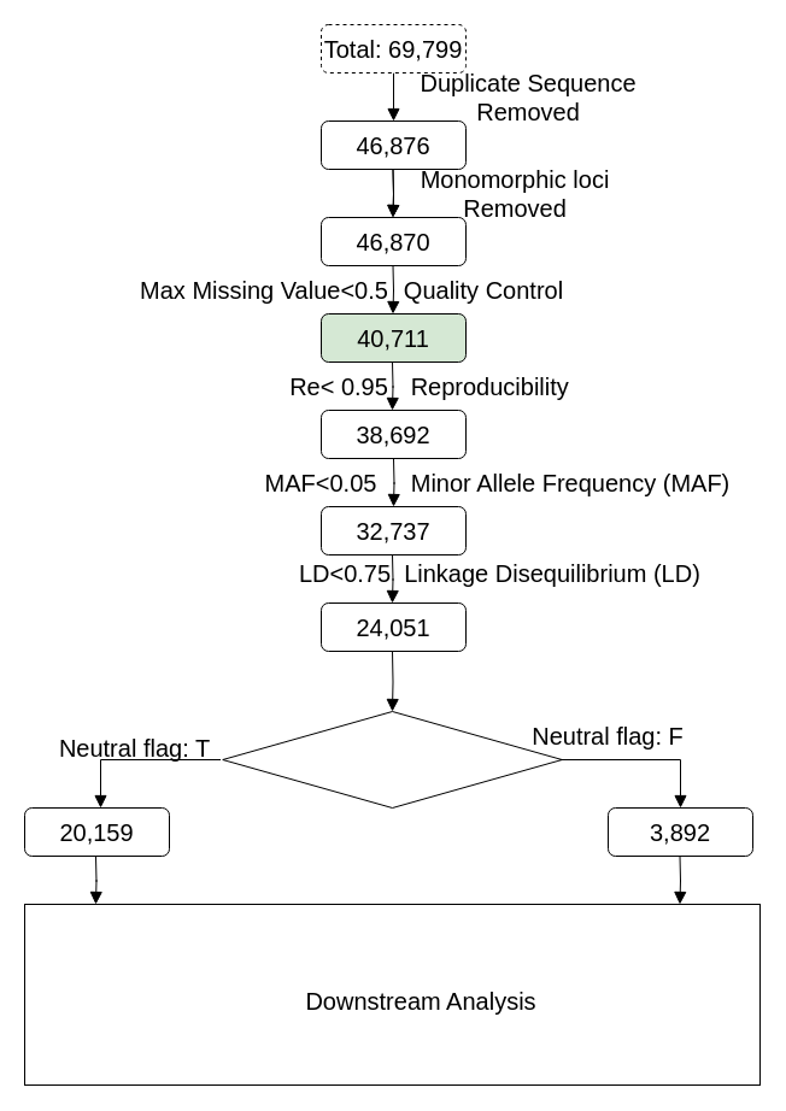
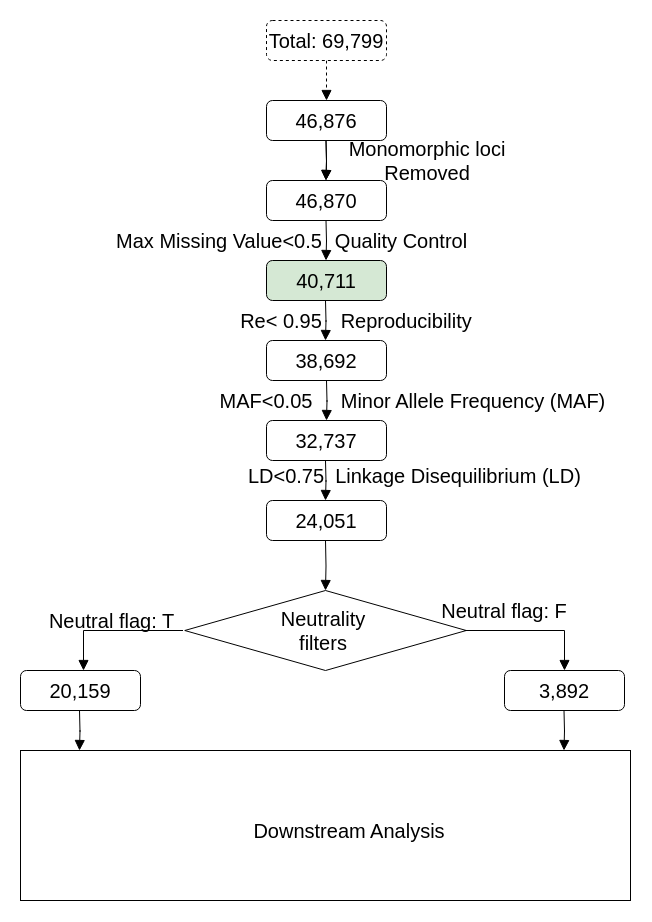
- <mxCell id="2" value="" style="rounded=0;html=1;jettySize=auto;orthogonalLoop=1;fontSize=20;endArrow=block;endFill=1;endSize=8;strokeWidth=1;shadow=0;labelBackgroundColor=none;edgeStyle=orthogonalEdgeStyle;entryX=0.5;entryY=0;entryDx=0;entryDy=0;" parent="1" source="3" target="5" edge="1"><mxGeometry relative="1" as="geometry"><mxPoint x="326" y="110" as="targetPoint" /></mxGeometry></mxCell>
+ <mxCell id="2" value="" style="rounded=0;html=1;jettySize=auto;orthogonalLoop=1;fontSize=20;endArrow=block;endFill=1;endSize=8;strokeWidth=1;shadow=0;labelBackgroundColor=none;edgeStyle=orthogonalEdgeStyle;entryX=0.5;entryY=0;entryDx=0;entryDy=0;dashed=1;" parent="1" source="3" target="5" edge="1"><mxGeometry relative="1" as="geometry"><mxPoint x="326" y="110" as="targetPoint" /></mxGeometry></mxCell>
- <mxCell id="6" value="Duplicate Sequence Removed" style="text;html=1;strokeColor=none;fillColor=none;align=center;verticalAlign=middle;whiteSpace=wrap;rounded=0;strokeWidth=1;fontSize=20;" parent="1" vertex="1"><mxGeometry x="326" y="70" width="224" height="20" as="geometry" /></mxCell>
+ <mxCell id="31" value="Neutrality filters" style="text;html=1;strokeColor=none;fillColor=none;align=center;verticalAlign=middle;whiteSpace=wrap;rounded=0;strokeWidth=1;fontSize=20;" vertex="1" parent="1"><mxGeometry x="268.25" y="615" width="110" height="30" as="geometry" /></mxCell>
